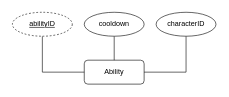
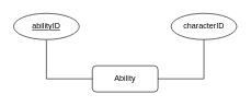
- <mxCell id="4" value="abilityID" style="ellipse;whiteSpace=wrap;html=1;align=center;fontStyle=4;dashed=1;" vertex="1" parent="1"><mxGeometry x="20" y="20" width="100" height="40" as="geometry" /></mxCell>
+ <mxCell id="4" value="abilityID" style="ellipse;whiteSpace=wrap;html=1;align=center;fontStyle=4;" vertex="1" parent="1"><mxGeometry x="20" y="20" width="100" height="40" as="geometry" /></mxCell>
- <mxCell id="6" value="cooldown" style="ellipse;whiteSpace=wrap;html=1;align=center;" vertex="1" parent="1"><mxGeometry x="140" y="20" width="100" height="40" as="geometry" /></mxCell>
- <mxCell id="5" style="edgeStyle=orthogonalEdgeStyle;rounded=0;orthogonalLoop=1;jettySize=auto;html=1;entryX=0.5;entryY=0;entryDx=0;entryDy=0;endArrow=none;endFill=0;" edge="1" parent="1" source="6" target="2"><mxGeometry relative="1" as="geometry" /></mxCell>
